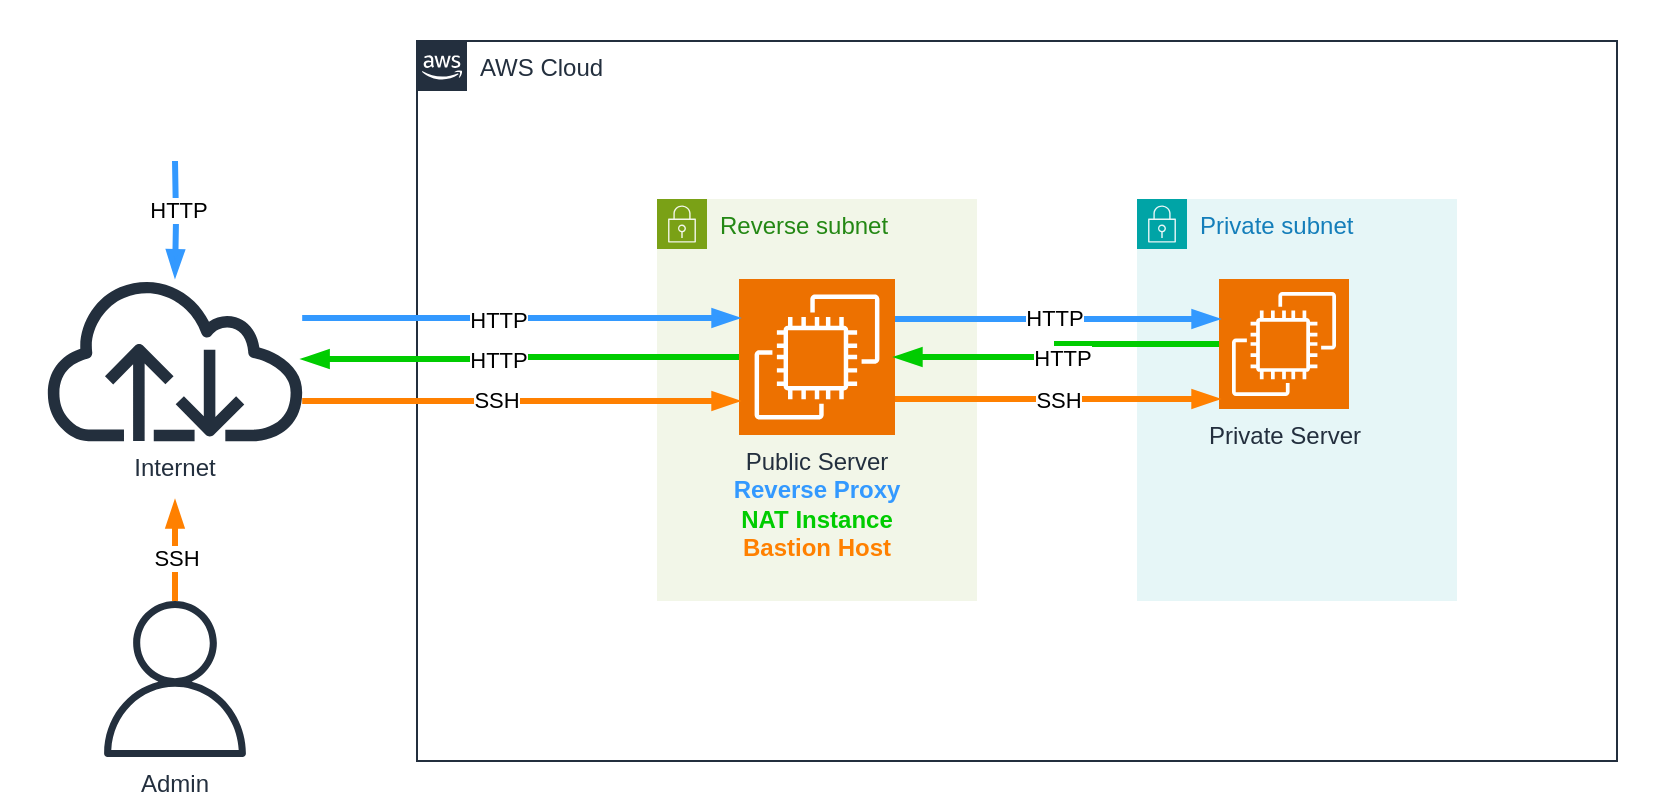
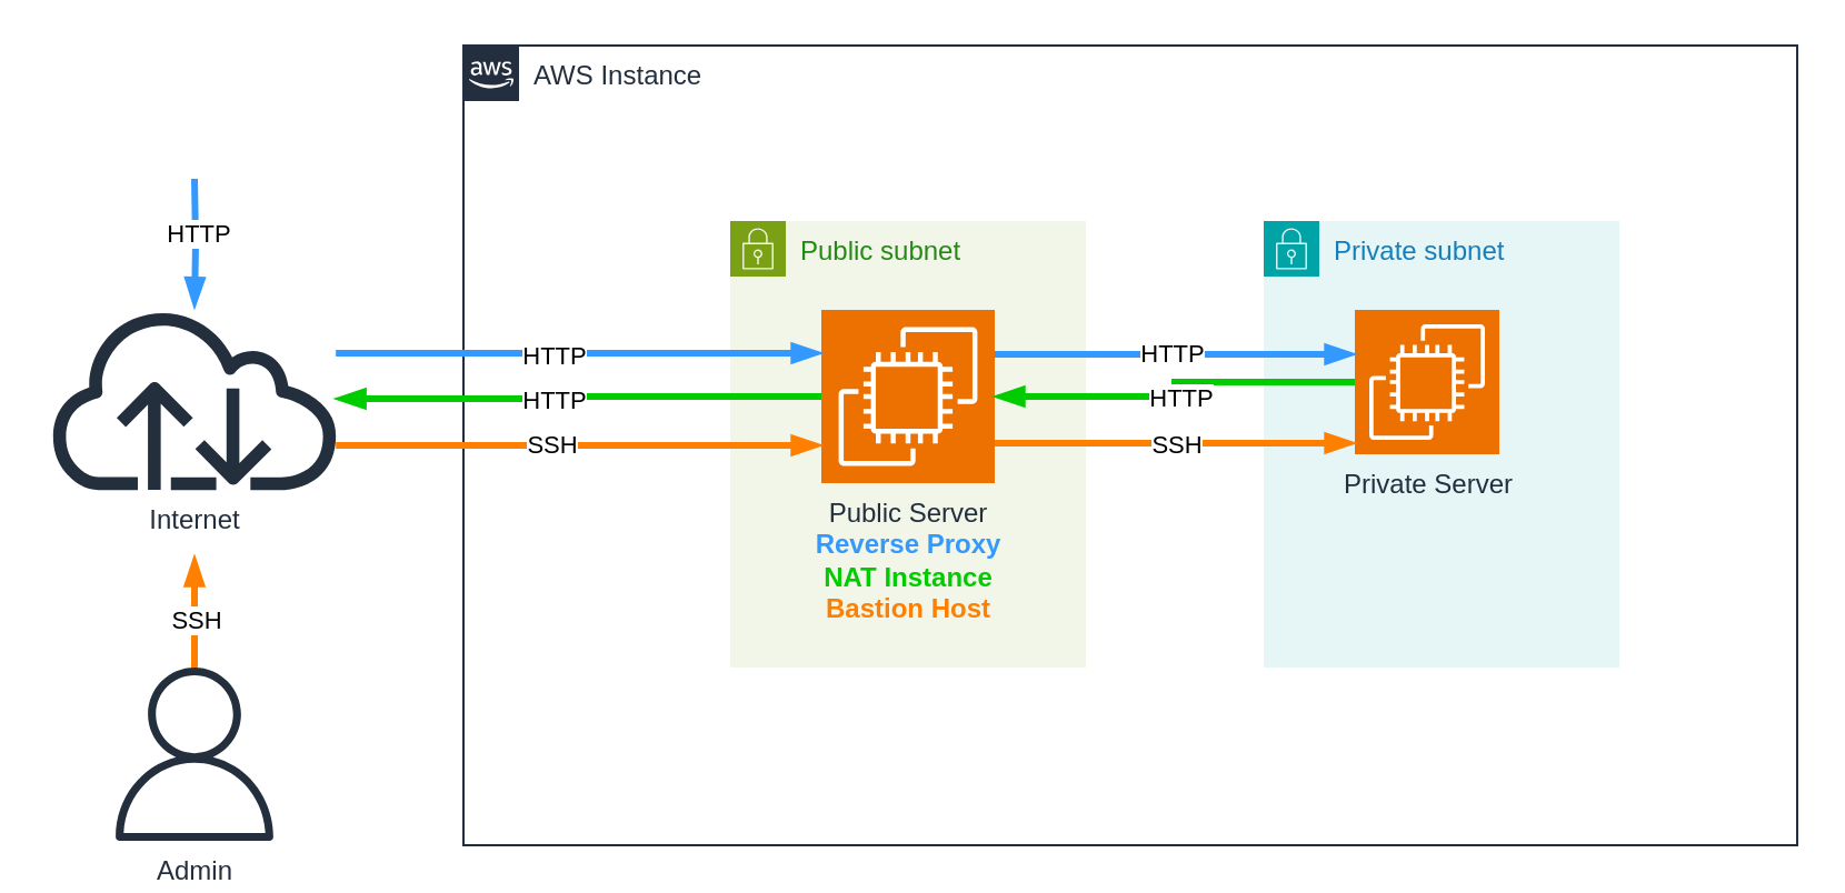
- <mxCell id="2" value="AWS Cloud" style="points=[[0,0],[0.25,0],[0.5,0],[0.75,0],[1,0],[1,0.25],[1,0.5],[1,0.75],[1,1],[0.75,1],[0.5,1],[0.25,1],[0,1],[0,0.75],[0,0.5],[0,0.25]];outlineConnect=0;gradientColor=none;html=1;whiteSpace=wrap;fontSize=12;fontStyle=0;container=1;pointerEvents=0;collapsible=0;recursiveResize=0;shape=mxgraph.aws4.group;grIcon=mxgraph.aws4.group_aws_cloud_alt;strokeColor=#232F3E;fillColor=none;verticalAlign=top;align=left;spacingLeft=30;fontColor=#232F3E;dashed=0;" vertex="1" parent="1"><mxGeometry x="208" y="20" width="600" height="360" as="geometry" /></mxCell>
+ <mxCell id="2" value="AWS Instance" style="points=[[0,0],[0.25,0],[0.5,0],[0.75,0],[1,0],[1,0.25],[1,0.5],[1,0.75],[1,1],[0.75,1],[0.5,1],[0.25,1],[0,1],[0,0.75],[0,0.5],[0,0.25]];outlineConnect=0;gradientColor=none;html=1;whiteSpace=wrap;fontSize=12;fontStyle=0;container=1;pointerEvents=0;collapsible=0;recursiveResize=0;shape=mxgraph.aws4.group;grIcon=mxgraph.aws4.group_aws_cloud_alt;strokeColor=#232F3E;fillColor=none;verticalAlign=top;align=left;spacingLeft=30;fontColor=#232F3E;dashed=0;" vertex="1" parent="1"><mxGeometry x="208" y="20" width="600" height="360" as="geometry" /></mxCell>
- <mxCell id="9" value="Reverse subnet" style="points=[[0,0],[0.25,0],[0.5,0],[0.75,0],[1,0],[1,0.25],[1,0.5],[1,0.75],[1,1],[0.75,1],[0.5,1],[0.25,1],[0,1],[0,0.75],[0,0.5],[0,0.25]];outlineConnect=0;gradientColor=none;html=1;whiteSpace=wrap;fontSize=12;fontStyle=0;container=1;pointerEvents=0;collapsible=0;recursiveResize=0;shape=mxgraph.aws4.group;grIcon=mxgraph.aws4.group_security_group;grStroke=0;strokeColor=#7AA116;fillColor=#F2F6E8;verticalAlign=top;align=left;spacingLeft=30;fontColor=#248814;dashed=0;" vertex="1" parent="1"><mxGeometry x="328" y="99" width="160" height="201" as="geometry" /></mxCell>
+ <mxCell id="9" value="Public subnet" style="points=[[0,0],[0.25,0],[0.5,0],[0.75,0],[1,0],[1,0.25],[1,0.5],[1,0.75],[1,1],[0.75,1],[0.5,1],[0.25,1],[0,1],[0,0.75],[0,0.5],[0,0.25]];outlineConnect=0;gradientColor=none;html=1;whiteSpace=wrap;fontSize=12;fontStyle=0;container=1;pointerEvents=0;collapsible=0;recursiveResize=0;shape=mxgraph.aws4.group;grIcon=mxgraph.aws4.group_security_group;grStroke=0;strokeColor=#7AA116;fillColor=#F2F6E8;verticalAlign=top;align=left;spacingLeft=30;fontColor=#248814;dashed=0;" vertex="1" parent="1"><mxGeometry x="328" y="99" width="160" height="201" as="geometry" /></mxCell>
